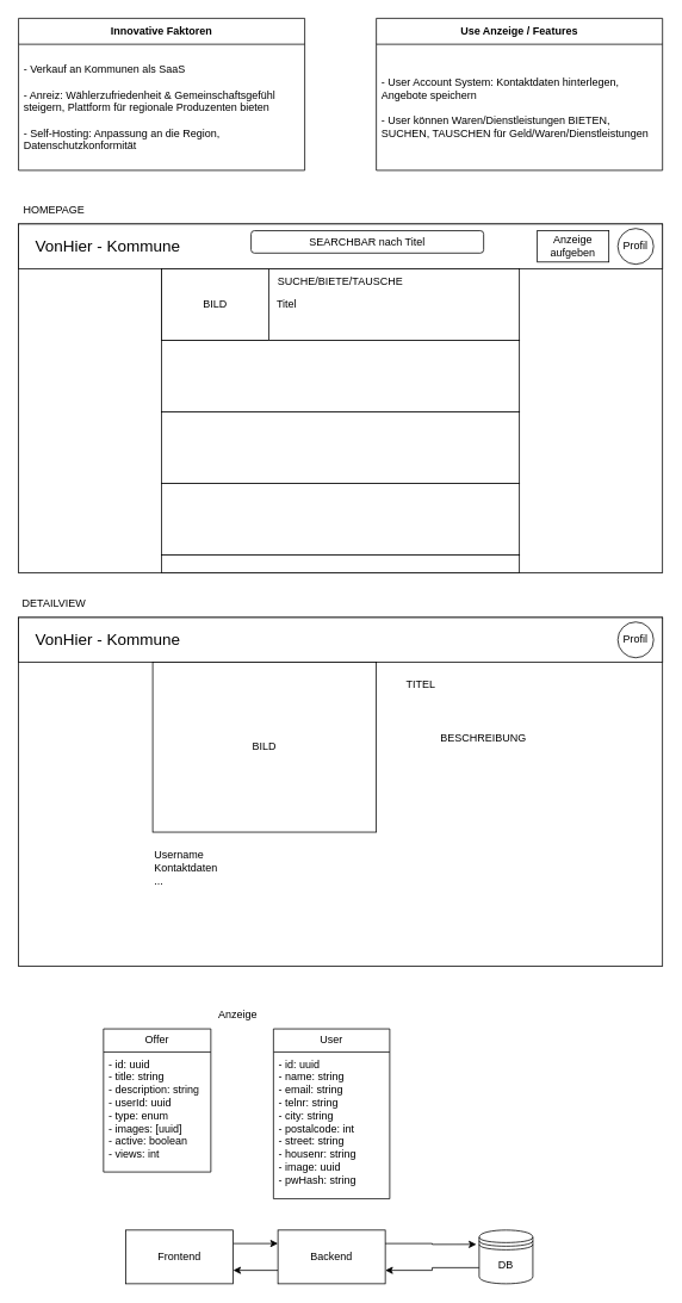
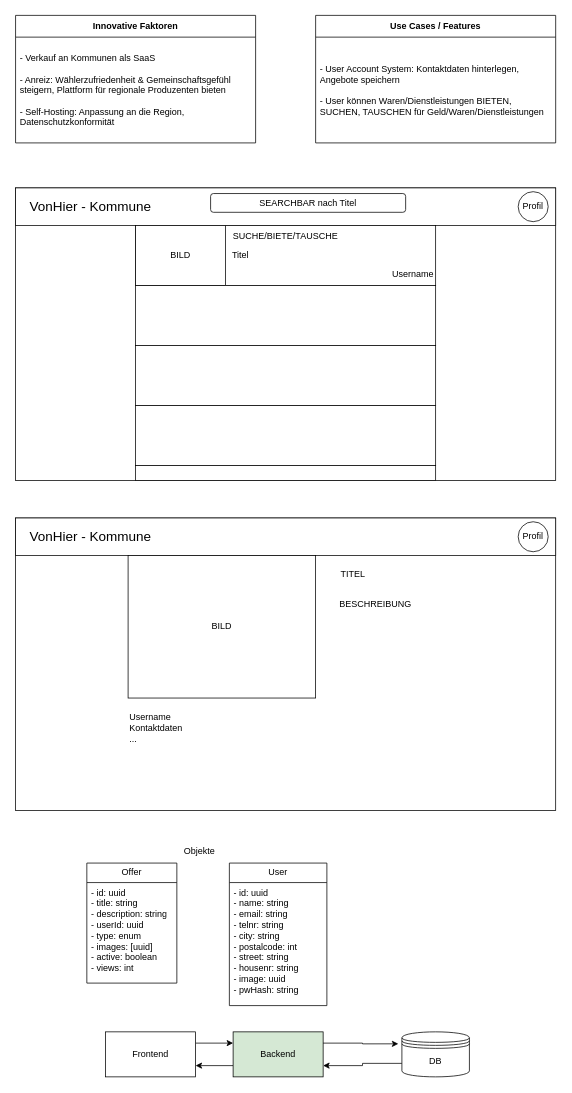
- <mxCell id="4" value="Use Anzeige / Features" style="swimlane;fontStyle=1;align=center;verticalAlign=middle;childLayout=stackLayout;horizontal=1;startSize=29;horizontalStack=0;resizeParent=1;resizeParentMax=0;resizeLast=0;collapsible=0;marginBottom=0;html=1;whiteSpace=wrap;" parent="1" vertex="1"><mxGeometry x="420" y="20" width="320" height="170" as="geometry" /></mxCell>
+ <mxCell id="4" value="Use Cases / Features" style="swimlane;fontStyle=1;align=center;verticalAlign=middle;childLayout=stackLayout;horizontal=1;startSize=29;horizontalStack=0;resizeParent=1;resizeParentMax=0;resizeLast=0;collapsible=0;marginBottom=0;html=1;whiteSpace=wrap;" parent="1" vertex="1"><mxGeometry x="420" y="20" width="320" height="170" as="geometry" /></mxCell>
- <mxCell id="21" value="HOMEPAGE" style="text;html=1;align=center;verticalAlign=middle;whiteSpace=wrap;rounded=0;" parent="1" vertex="1"><mxGeometry x="20" y="220" width="80" height="30" as="geometry" /></mxCell>
- <mxCell id="30" value="Anzeige aufgeben" style="rounded=0;whiteSpace=wrap;html=1;" parent="1" vertex="1"><mxGeometry x="600" y="257.5" width="80" height="35" as="geometry" /></mxCell>
+ <mxCell id="17" value="Username" style="text;html=1;align=center;verticalAlign=middle;whiteSpace=wrap;rounded=0;" parent="1" vertex="1"><mxGeometry x="520" y="350" width="60" height="30" as="geometry" /></mxCell>
- <mxCell id="22" value="DETAILVIEW" style="text;html=1;align=center;verticalAlign=middle;whiteSpace=wrap;rounded=0;" parent="1" vertex="1"><mxGeometry x="30" y="660" width="60" height="30" as="geometry" /></mxCell>
- <mxCell id="28" value="BESCHREIBUNG" style="text;html=1;align=center;verticalAlign=middle;whiteSpace=wrap;rounded=0;" parent="1" vertex="1"><mxGeometry x="510" y="810" width="60" height="30" as="geometry" /></mxCell>
+ <mxCell id="28" value="BESCHREIBUNG" style="text;html=1;align=center;verticalAlign=middle;whiteSpace=wrap;rounded=0;" parent="1" vertex="1"><mxGeometry x="470" y="790" width="60" height="30" as="geometry" /></mxCell>
- <mxCell id="35" value="Anzeige" style="text;html=1;align=center;verticalAlign=middle;resizable=0;points=[];autosize=1;strokeColor=none;fillColor=none;" parent="1" vertex="1"><mxGeometry x="235" y="1120" width="60" height="30" as="geometry" /></mxCell>
+ <mxCell id="35" value="Objekte" style="text;html=1;align=center;verticalAlign=middle;resizable=0;points=[];autosize=1;strokeColor=none;fillColor=none;" parent="1" vertex="1"><mxGeometry x="235" y="1120" width="60" height="30" as="geometry" /></mxCell>
- <mxCell id="39" value="Backend" style="rounded=0;whiteSpace=wrap;html=1;" parent="1" vertex="1"><mxGeometry x="310" y="1375" width="120" height="60" as="geometry" /></mxCell>
+ <mxCell id="39" value="Backend" style="rounded=0;whiteSpace=wrap;html=1;fillColor=#d5e8d4;" parent="1" vertex="1"><mxGeometry x="310" y="1375" width="120" height="60" as="geometry" /></mxCell>
- <mxCell id="37" value="DB" style="shape=datastore;whiteSpace=wrap;html=1;" parent="1" vertex="1"><mxGeometry x="535" y="1375" width="60" height="60" as="geometry" /></mxCell>
+ <mxCell id="37" value="DB" style="shape=datastore;whiteSpace=wrap;html=1;" parent="1" vertex="1"><mxGeometry x="535" y="1375" width="90" height="60" as="geometry" /></mxCell>
